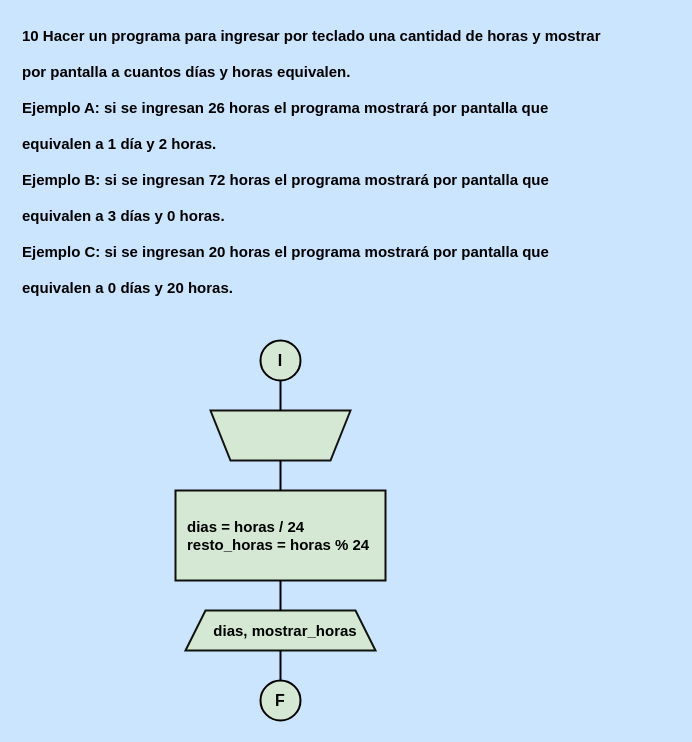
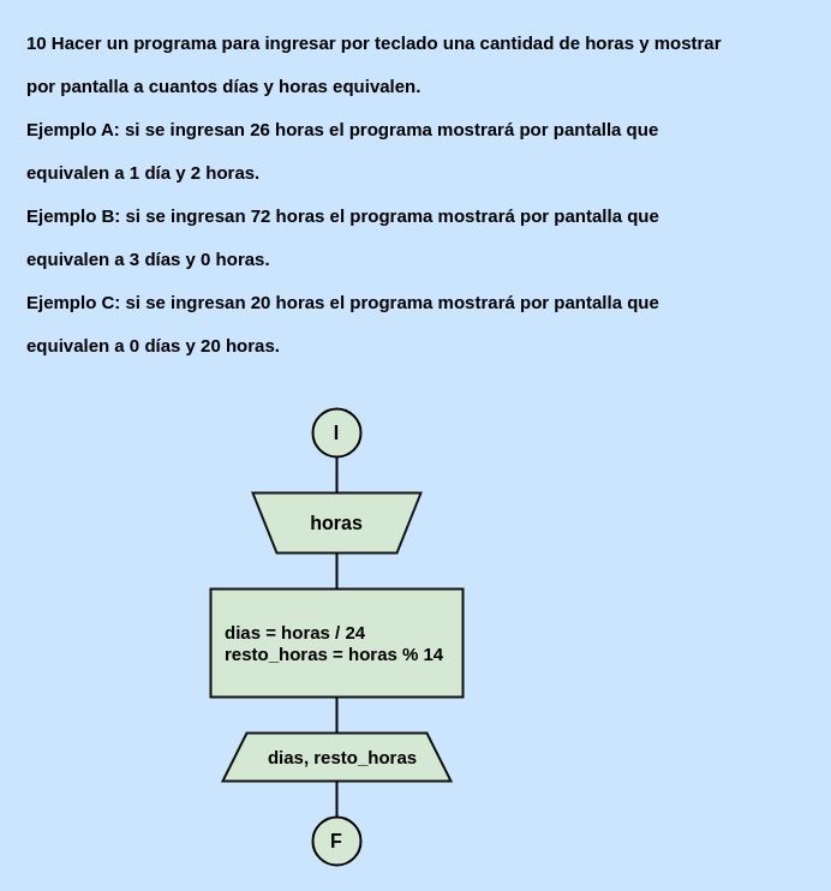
+ <mxCell id="6" value="horas" style="text;strokeColor=none;align=center;fillColor=none;html=1;verticalAlign=middle;whiteSpace=wrap;rounded=0;fontStyle=1;fontColor=#000000;fontSize=16;" vertex="1" parent="5"><mxGeometry x="15" width="110" height="50" as="geometry" /></mxCell>
- <mxCell id="15" value="dias = horas / 24&lt;br&gt;resto_horas = horas % 24" style="text;strokeColor=none;align=left;fillColor=none;html=1;verticalAlign=middle;whiteSpace=wrap;rounded=0;fontStyle=1;fontSize=15;fontColor=#000000;" vertex="1" parent="3"><mxGeometry x="10" y="160" width="190" height="70" as="geometry" /></mxCell>
+ <mxCell id="15" value="dias = horas / 24&lt;br&gt;resto_horas = horas % 14" style="text;strokeColor=none;align=left;fillColor=none;html=1;verticalAlign=middle;whiteSpace=wrap;rounded=0;fontStyle=1;fontSize=15;fontColor=#000000;" vertex="1" parent="3"><mxGeometry x="10" y="160" width="190" height="70" as="geometry" /></mxCell>
- <mxCell id="16" value="&lt;b&gt;&lt;font color=&quot;#000000&quot; style=&quot;font-size: 15px;&quot;&gt;dias, mostrar_horas&lt;/font&gt;&lt;/b&gt;" style="text;strokeColor=none;align=center;fillColor=none;html=1;verticalAlign=middle;whiteSpace=wrap;rounded=0;" vertex="1" parent="3"><mxGeometry x="10" y="260" width="200" height="60" as="geometry" /></mxCell>
+ <mxCell id="16" value="&lt;b&gt;&lt;font color=&quot;#000000&quot; style=&quot;font-size: 15px;&quot;&gt;dias, resto_horas&lt;/font&gt;&lt;/b&gt;" style="text;strokeColor=none;align=center;fillColor=none;html=1;verticalAlign=middle;whiteSpace=wrap;rounded=0;" vertex="1" parent="3"><mxGeometry x="10" y="260" width="200" height="60" as="geometry" /></mxCell>
